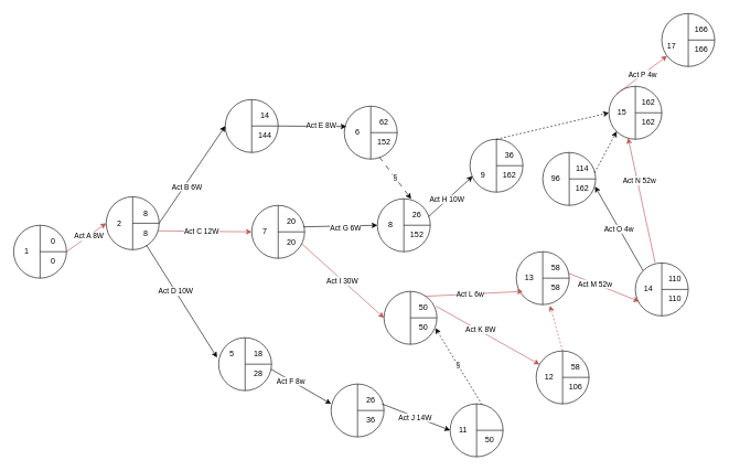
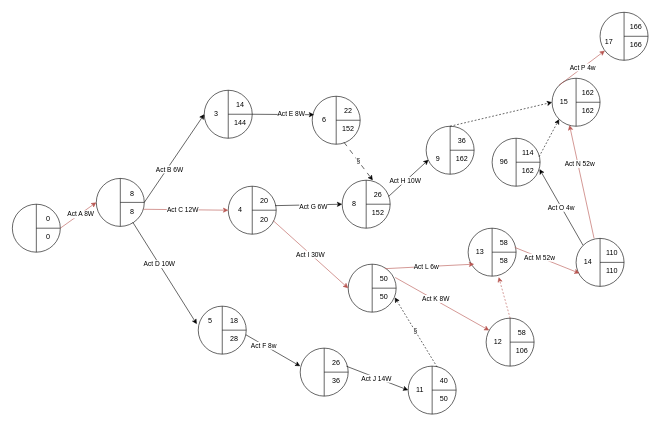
- <mxCell id="50" value="62" style="text;html=1;strokeColor=none;fillColor=none;align=center;verticalAlign=middle;whiteSpace=wrap;rounded=0;" parent="45" vertex="1"><mxGeometry x="50" y="10" width="20" height="30" as="geometry" /></mxCell>
+ <mxCell id="50" value="22" style="text;html=1;strokeColor=none;fillColor=none;align=center;verticalAlign=middle;whiteSpace=wrap;rounded=0;" parent="45" vertex="1"><mxGeometry x="50" y="10" width="20" height="30" as="geometry" /></mxCell>
+ <mxCell id="22" value="3" style="text;html=1;strokeColor=none;fillColor=none;align=center;verticalAlign=middle;whiteSpace=wrap;rounded=0;" parent="18" vertex="1"><mxGeometry x="10" y="25" width="20" height="30" as="geometry" /></mxCell>
- <mxCell id="13" value="2" style="text;html=1;strokeColor=none;fillColor=none;align=center;verticalAlign=middle;whiteSpace=wrap;rounded=0;" parent="9" vertex="1"><mxGeometry x="10" y="25" width="20" height="30" as="geometry" /></mxCell>
- <mxCell id="31" value="7" style="text;html=1;strokeColor=none;fillColor=none;align=center;verticalAlign=middle;whiteSpace=wrap;rounded=0;" parent="27" vertex="1"><mxGeometry x="10" y="25" width="20" height="30" as="geometry" /></mxCell>
+ <mxCell id="31" value="4" style="text;html=1;strokeColor=none;fillColor=none;align=center;verticalAlign=middle;whiteSpace=wrap;rounded=0;" parent="27" vertex="1"><mxGeometry x="10" y="25" width="20" height="30" as="geometry" /></mxCell>
- <mxCell id="6" value="1" style="text;html=1;strokeColor=none;fillColor=none;align=center;verticalAlign=middle;whiteSpace=wrap;rounded=0;" parent="2" vertex="1"><mxGeometry x="10" y="25" width="20" height="30" as="geometry" /></mxCell>
+ <mxCell id="95" value="40" style="text;html=1;strokeColor=none;fillColor=none;align=center;verticalAlign=middle;whiteSpace=wrap;rounded=0;" parent="90" vertex="1"><mxGeometry x="50" y="10" width="20" height="30" as="geometry" /></mxCell>
